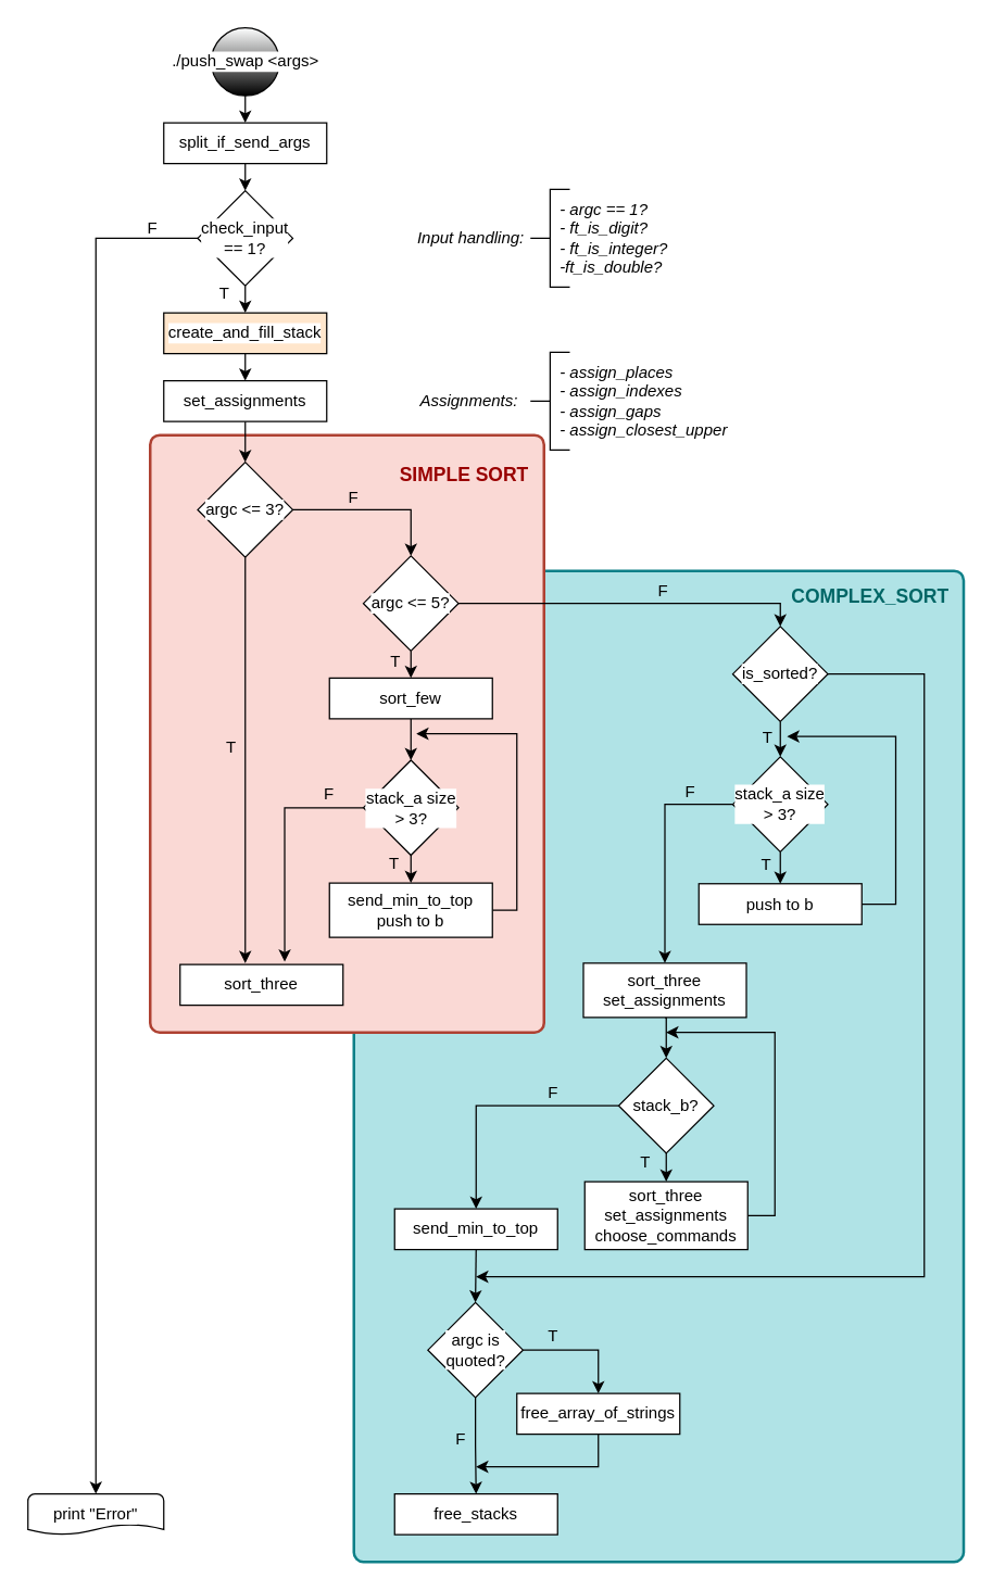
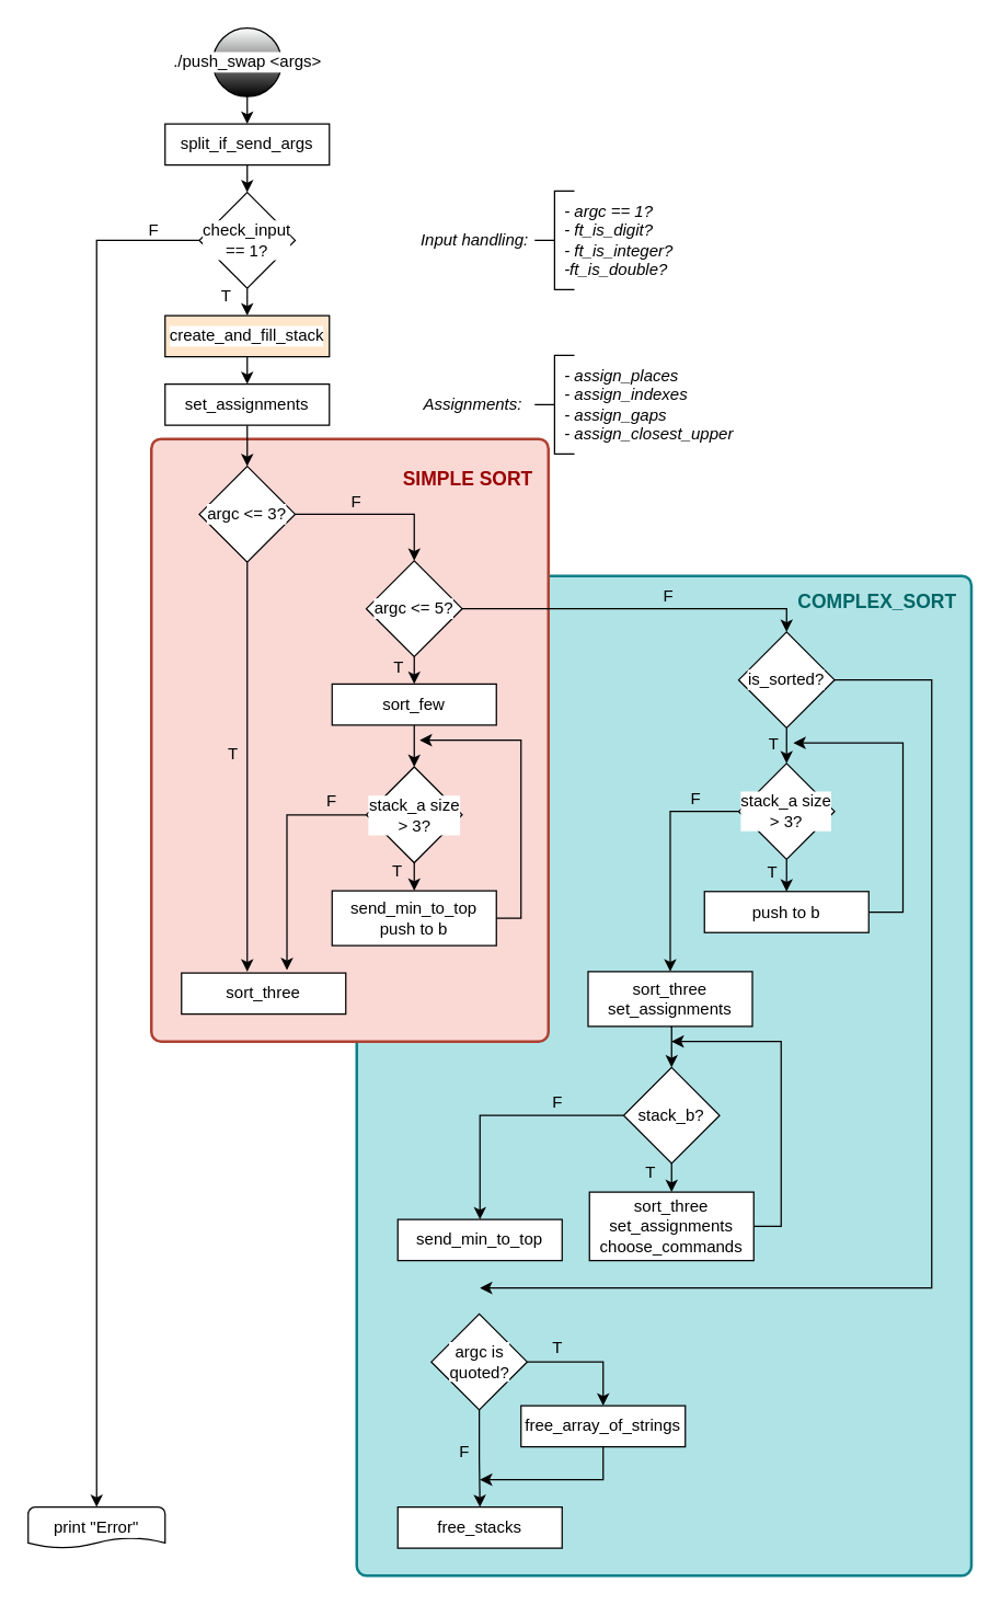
- <mxCell id="62" style="edgeStyle=orthogonalEdgeStyle;rounded=0;orthogonalLoop=1;jettySize=auto;html=1;exitX=0.5;exitY=1;exitDx=0;exitDy=0;entryX=0.5;entryY=0;entryDx=0;entryDy=0;entryPerimeter=0;strokeColor=#000000;" edge="1" parent="1" source="63" target="68"><mxGeometry relative="1" as="geometry" /></mxCell>
